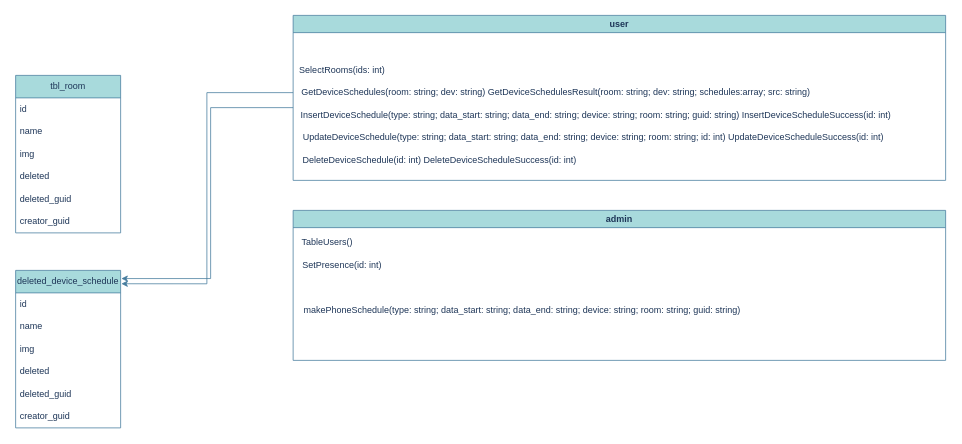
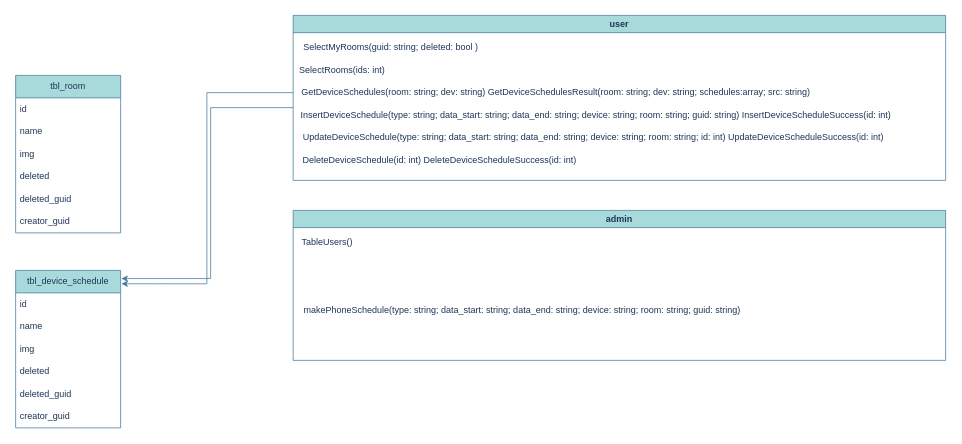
+ <mxCell id="21" value="SelectMyRooms(guid: string; deleted: bool )" style="text;html=1;align=center;verticalAlign=middle;resizable=0;points=[];autosize=1;strokeColor=none;fillColor=none;labelBackgroundColor=none;fontColor=#1D3557;" vertex="1" parent="20"><mxGeometry y="28" width="260" height="30" as="geometry" /></mxCell>
- <mxCell id="18" value="SetPresence(id: int)" style="text;html=1;align=center;verticalAlign=middle;resizable=0;points=[];autosize=1;strokeColor=none;fillColor=none;labelBackgroundColor=none;fontColor=#1D3557;" vertex="1" parent="16"><mxGeometry y="58" width="130" height="30" as="geometry" /></mxCell>
- <mxCell id="9" value="deleted_device_schedule" style="swimlane;fontStyle=0;childLayout=stackLayout;horizontal=1;startSize=30;horizontalStack=0;resizeParent=1;resizeParentMax=0;resizeLast=0;collapsible=1;marginBottom=0;whiteSpace=wrap;html=1;fillColor=#A8DADC;strokeColor=#457B9D;labelBackgroundColor=none;fontColor=#1D3557;" vertex="1" parent="1"><mxGeometry x="20" y="360" width="140" height="210" as="geometry"><mxRectangle x="40" y="120" width="90" height="30" as="alternateBounds" /></mxGeometry></mxCell>
+ <mxCell id="9" value="tbl_device_schedule" style="swimlane;fontStyle=0;childLayout=stackLayout;horizontal=1;startSize=30;horizontalStack=0;resizeParent=1;resizeParentMax=0;resizeLast=0;collapsible=1;marginBottom=0;whiteSpace=wrap;html=1;fillColor=#A8DADC;strokeColor=#457B9D;labelBackgroundColor=none;fontColor=#1D3557;" vertex="1" parent="1"><mxGeometry x="20" y="360" width="140" height="210" as="geometry"><mxRectangle x="40" y="120" width="90" height="30" as="alternateBounds" /></mxGeometry></mxCell>
